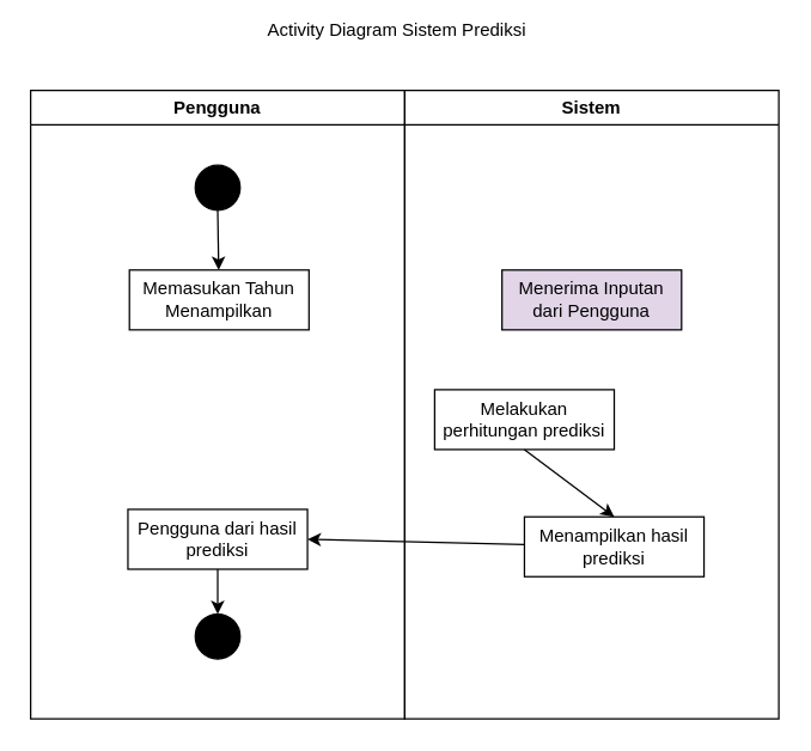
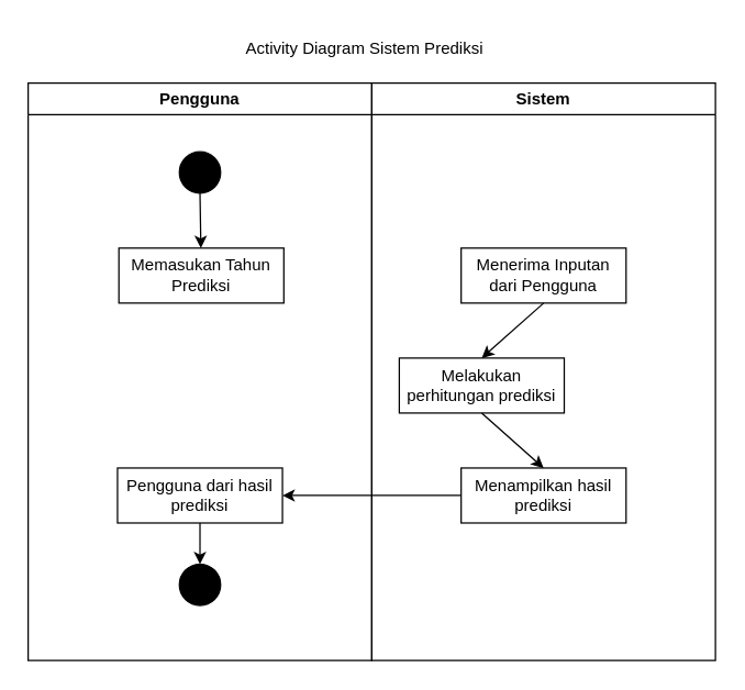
- <mxCell id="16" value="Activity Diagram Sistem Prediksi" style="text;html=1;strokeColor=none;fillColor=none;align=center;verticalAlign=middle;whiteSpace=wrap;rounded=0;" vertex="1" parent="1"><mxGeometry x="150" y="5" width="230" height="30" as="geometry" /></mxCell>
+ <mxCell id="16" value="Activity Diagram Sistem Prediksi" style="text;html=1;strokeColor=none;fillColor=none;align=center;verticalAlign=middle;whiteSpace=wrap;rounded=0;" vertex="1" parent="1"><mxGeometry x="150" y="20" width="230" height="30" as="geometry" /></mxCell>
- <mxCell id="4" value="Memasukan Tahun Menampilkan" style="rounded=0;whiteSpace=wrap;html=1;fillColor=#FFFFFF;" vertex="1" parent="2"><mxGeometry x="66" y="120" width="120" height="40" as="geometry" /></mxCell>
+ <mxCell id="4" value="Memasukan Tahun Prediksi" style="rounded=0;whiteSpace=wrap;html=1;fillColor=#FFFFFF;" vertex="1" parent="2"><mxGeometry x="66" y="120" width="120" height="40" as="geometry" /></mxCell>
- <mxCell id="10" value="Menerima Inputan dari Pengguna" style="rounded=0;whiteSpace=wrap;html=1;fillColor=#e1d5e7;" vertex="1" parent="9"><mxGeometry x="65" y="120" width="120" height="40" as="geometry" /></mxCell>
+ <mxCell id="10" value="Menerima Inputan dari Pengguna" style="rounded=0;whiteSpace=wrap;html=1;fillColor=#FFFFFF;" vertex="1" parent="9"><mxGeometry x="65" y="120" width="120" height="40" as="geometry" /></mxCell>
+ <mxCell id="13" value="" style="endArrow=classic;html=1;rounded=0;entryX=0.5;entryY=0;entryDx=0;entryDy=0;exitX=0.5;exitY=1;exitDx=0;exitDy=0;" edge="1" parent="9" source="10" target="11"><mxGeometry width="50" height="50" relative="1" as="geometry"><mxPoint x="-20" y="220" as="sourcePoint" /><mxPoint x="30" y="170" as="targetPoint" /></mxGeometry></mxCell>
- <mxCell id="12" value="Menampilkan hasil prediksi" style="rounded=0;whiteSpace=wrap;html=1;fillColor=#FFFFFF;" vertex="1" parent="9"><mxGeometry x="80" y="285" width="120" height="40" as="geometry" /></mxCell>
+ <mxCell id="12" value="Menampilkan hasil prediksi" style="rounded=0;whiteSpace=wrap;html=1;fillColor=#FFFFFF;" vertex="1" parent="9"><mxGeometry x="65" y="280" width="120" height="40" as="geometry" /></mxCell>
